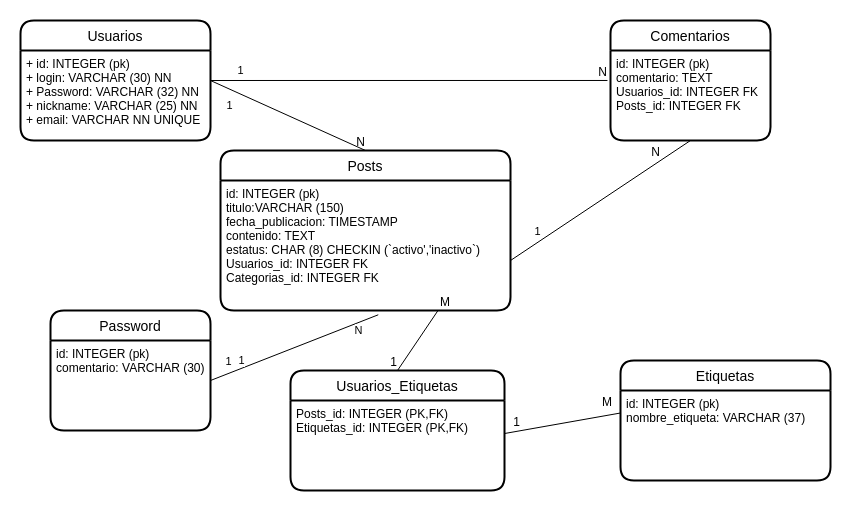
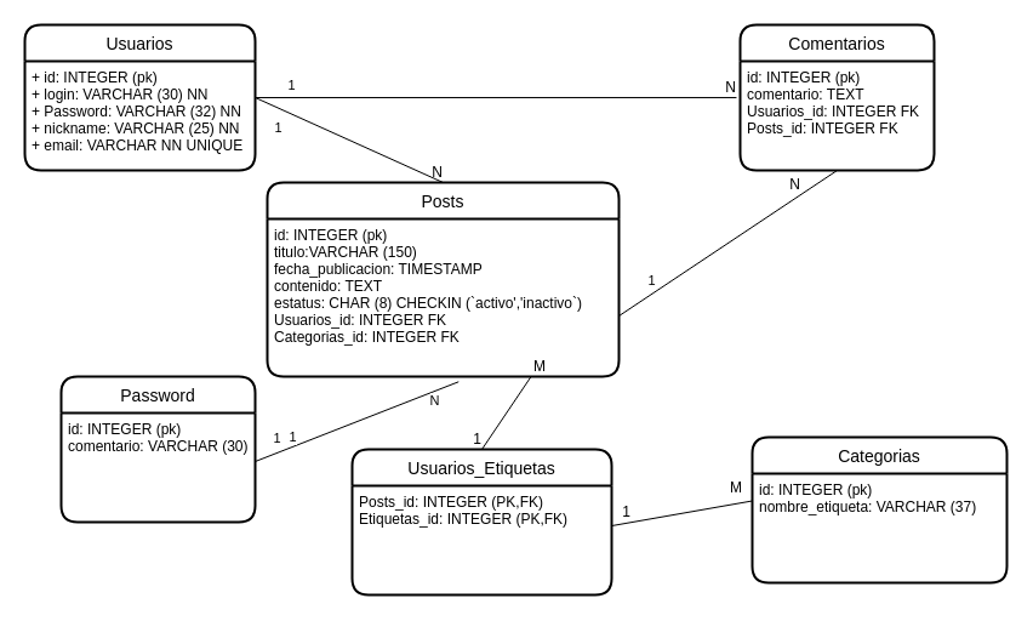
- <mxCell id="8" value="Etiquetas" style="swimlane;childLayout=stackLayout;horizontal=1;startSize=30;horizontalStack=0;rounded=1;fontSize=14;fontStyle=0;strokeWidth=2;resizeParent=0;resizeLast=1;shadow=0;dashed=0;align=center;" parent="1" vertex="1"><mxGeometry x="620" y="360" width="210" height="120" as="geometry" /></mxCell>
+ <mxCell id="8" value="Categorias" style="swimlane;childLayout=stackLayout;horizontal=1;startSize=30;horizontalStack=0;rounded=1;fontSize=14;fontStyle=0;strokeWidth=2;resizeParent=0;resizeLast=1;shadow=0;dashed=0;align=center;" parent="1" vertex="1"><mxGeometry x="620" y="360" width="210" height="120" as="geometry" /></mxCell>
